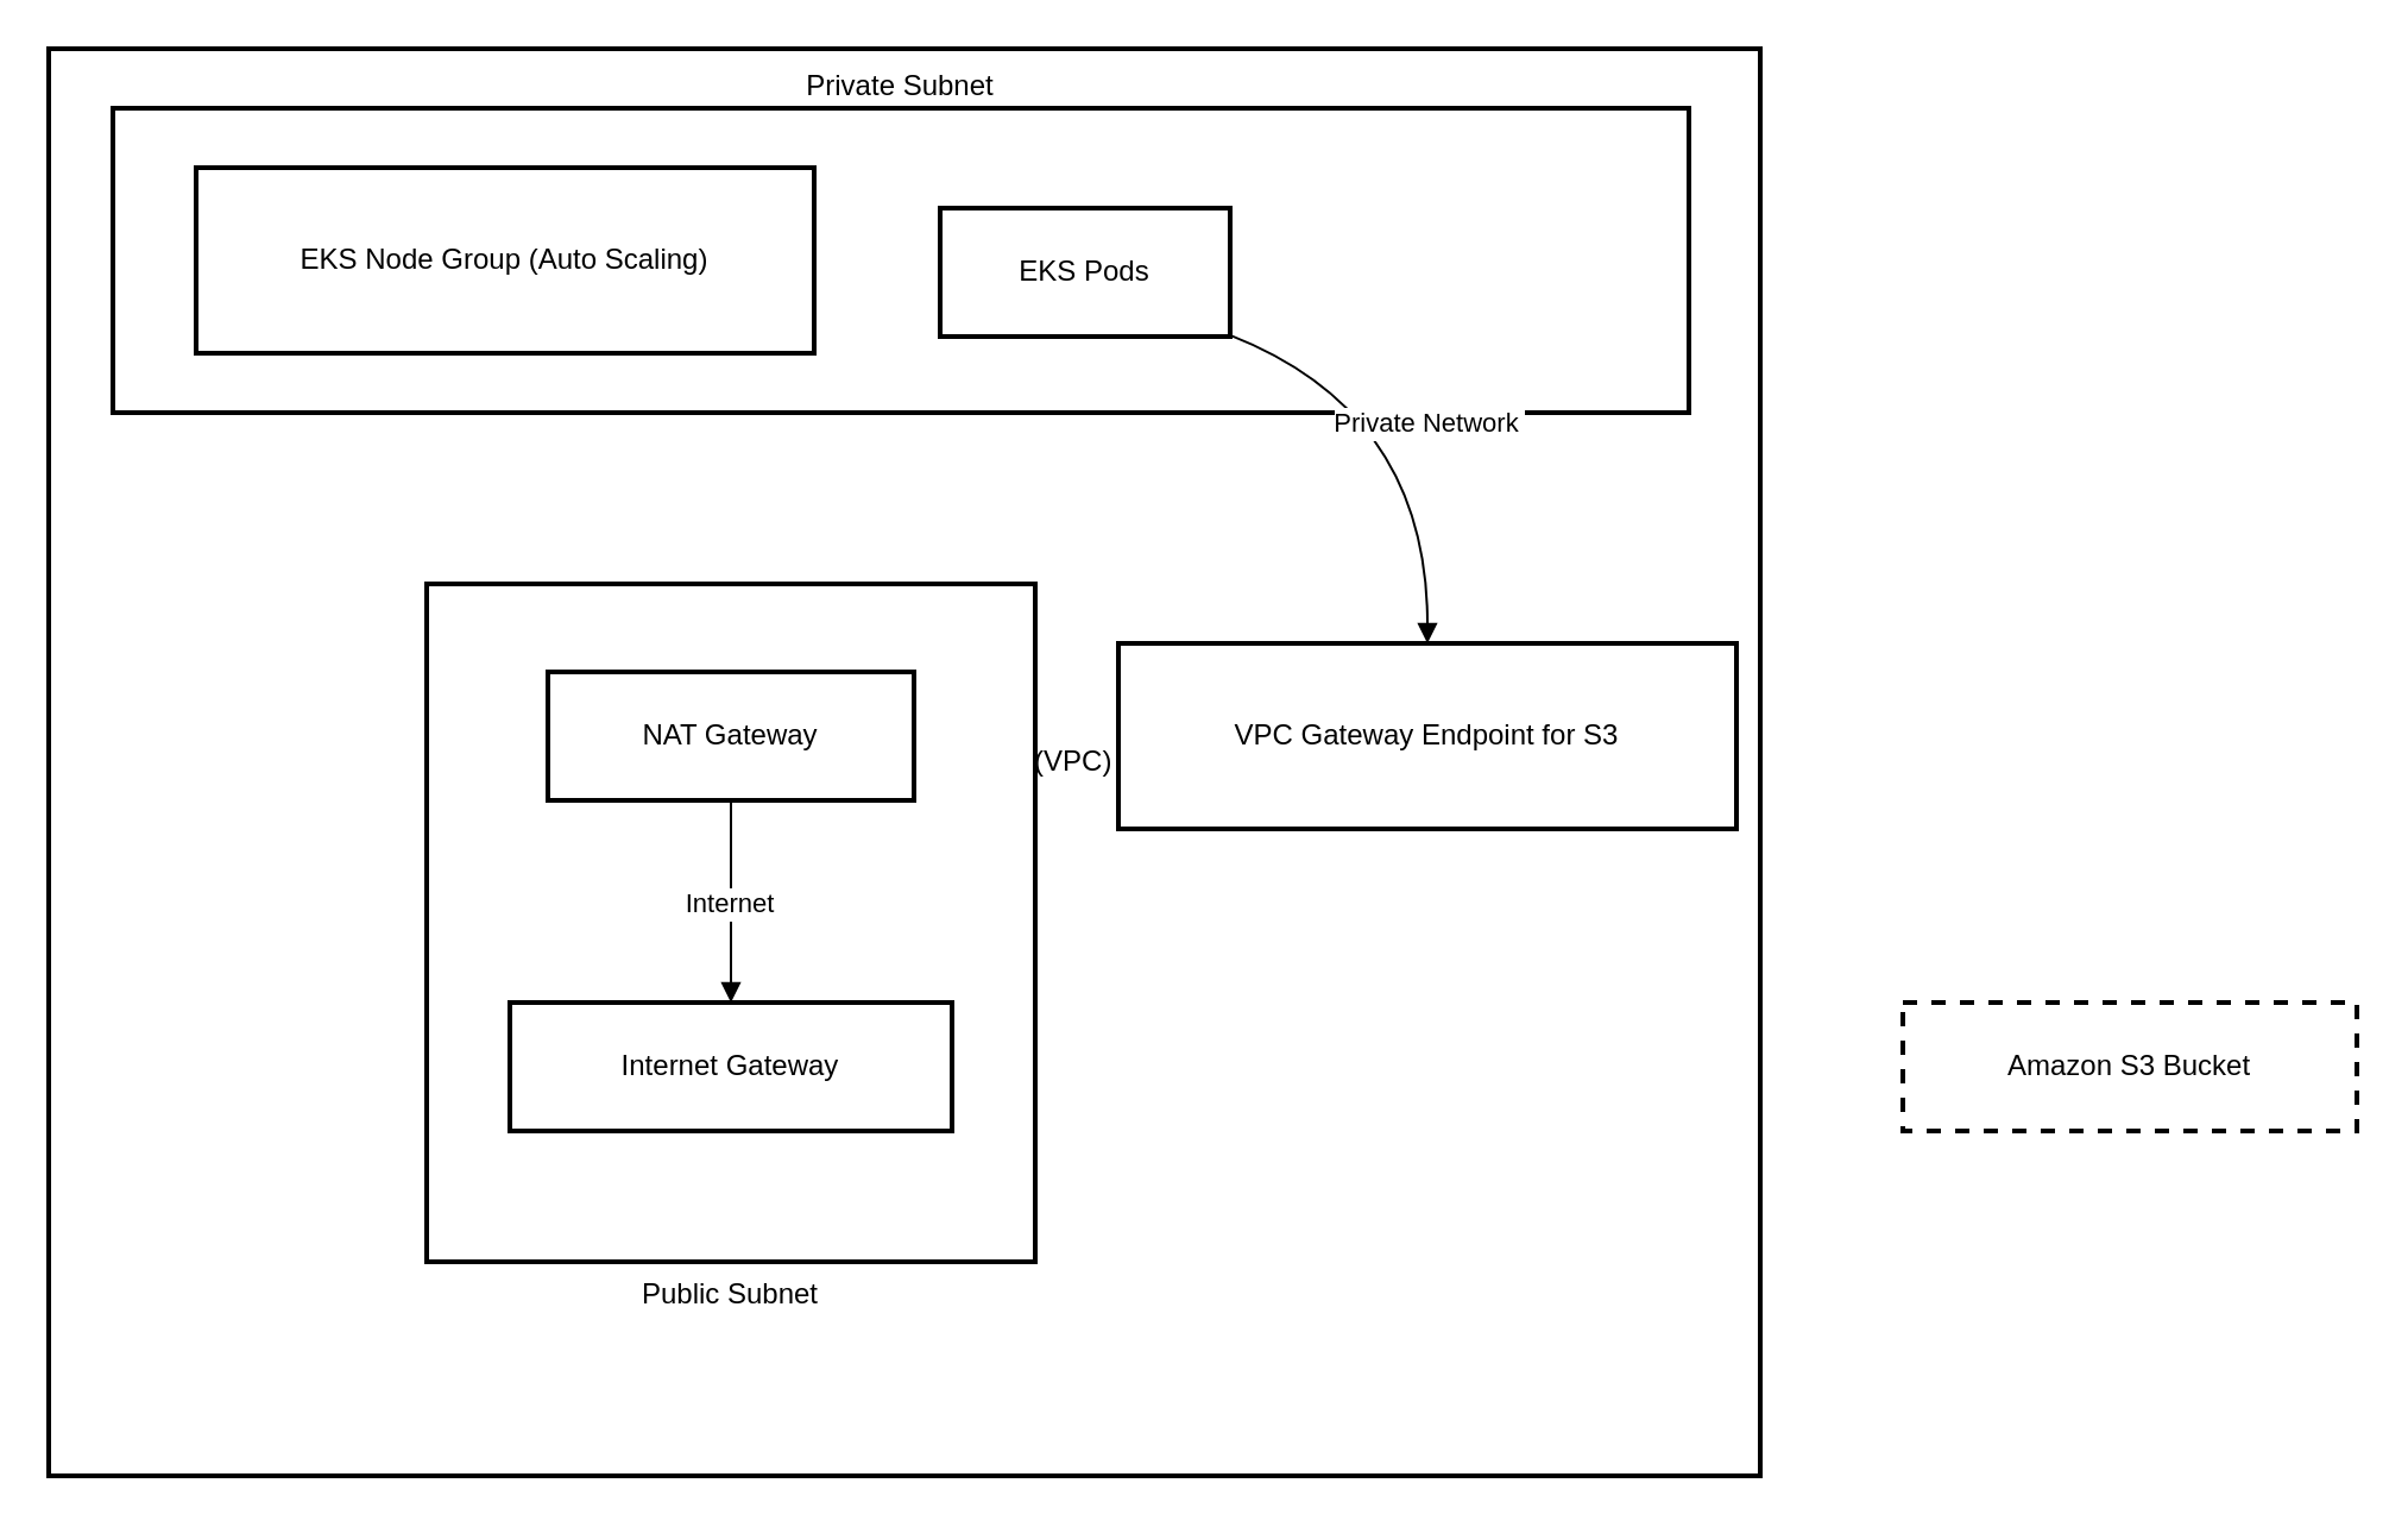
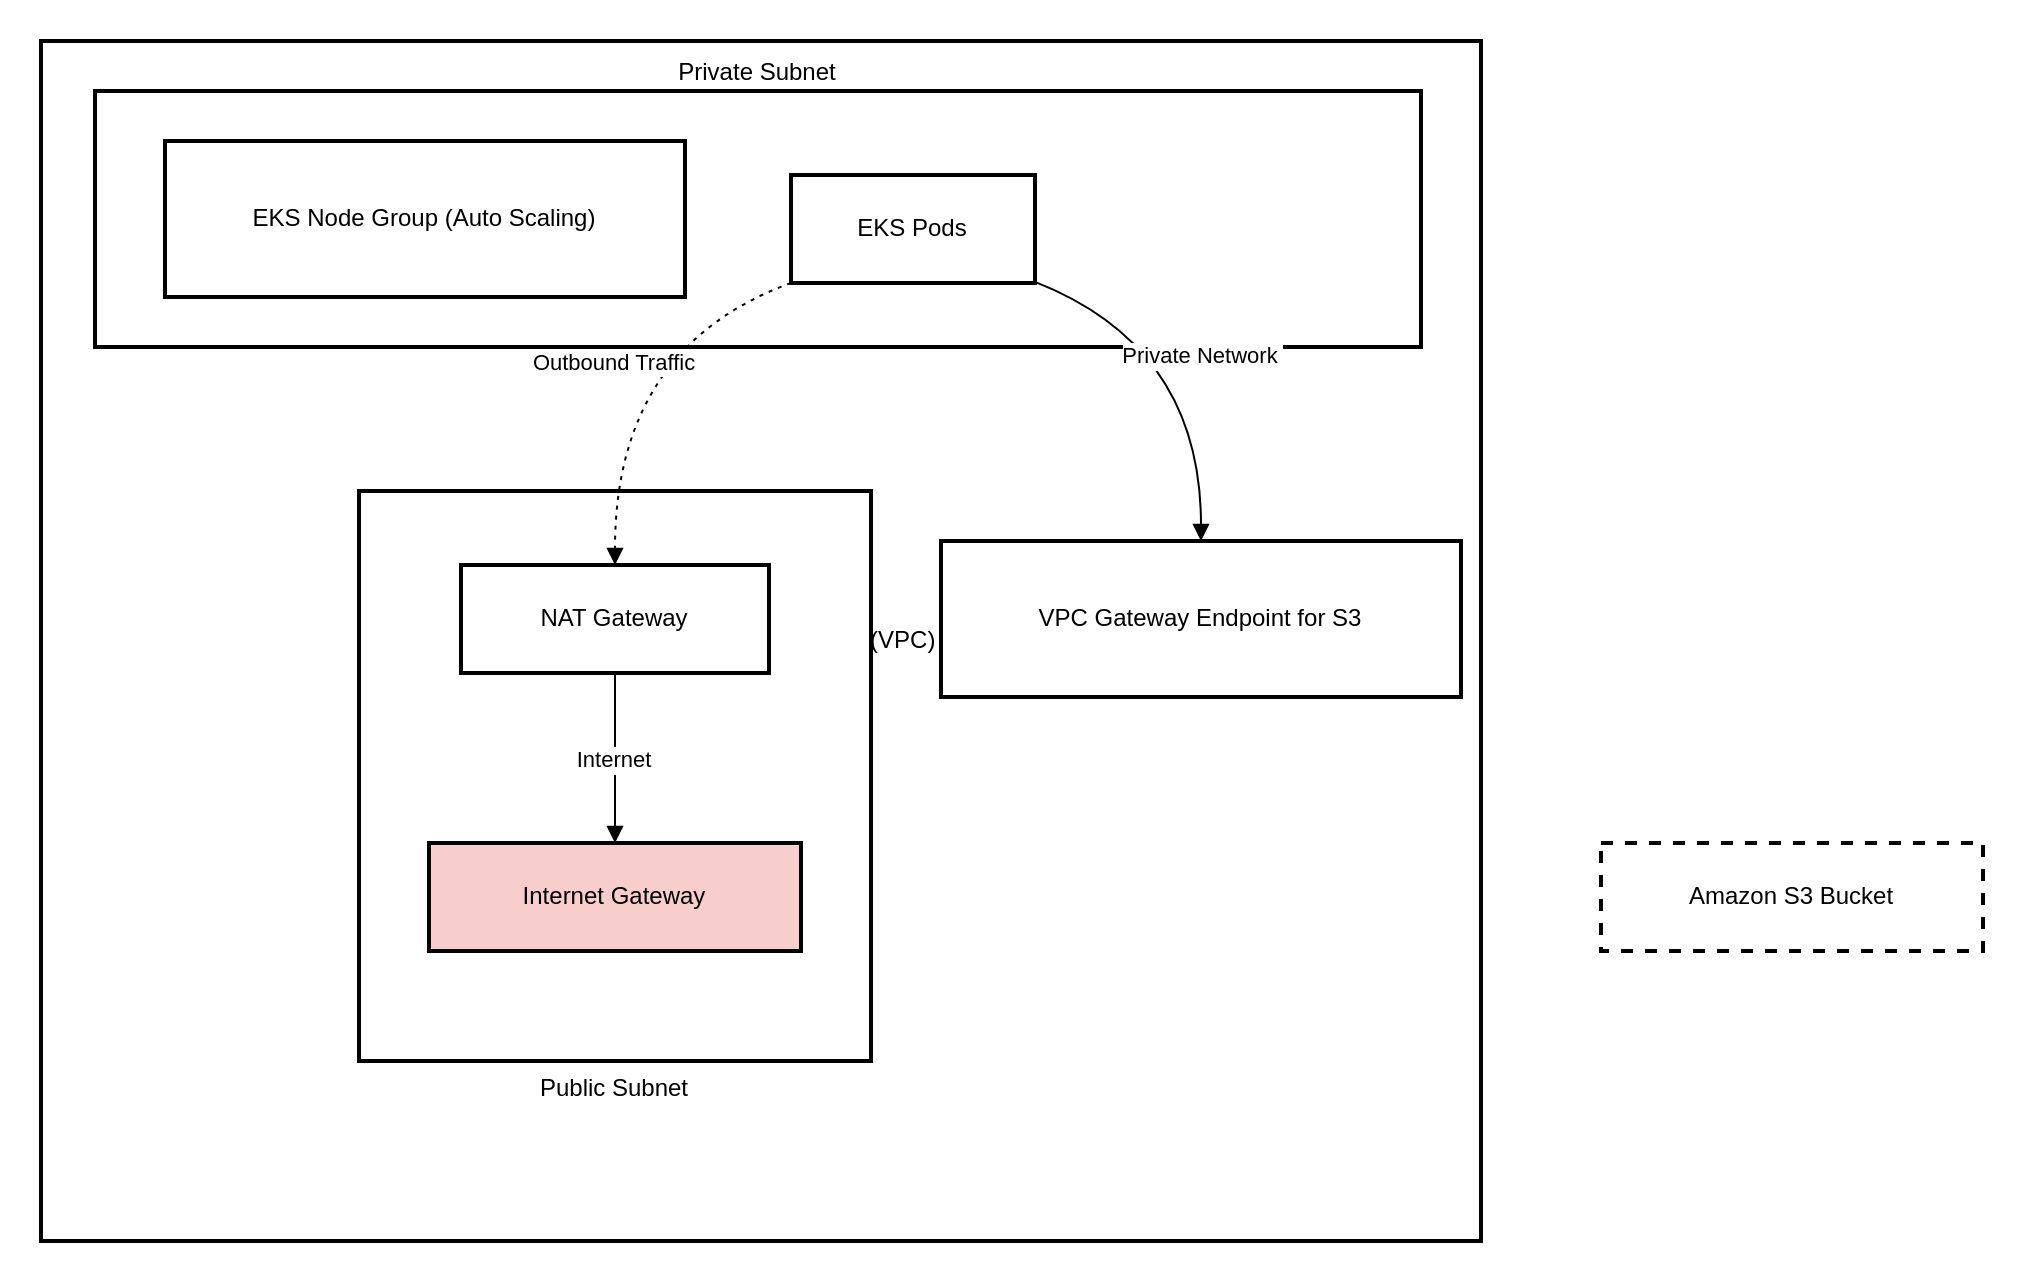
+ <mxCell id="12" value="Outbound Traffic" style="curved=1;dashed=1;dashPattern=2 3;startArrow=none;endArrow=block;exitX=0;exitY=1;entryX=0.5;entryY=0.01;rounded=0;" edge="1" parent="1" source="8" target="6"><mxGeometry relative="1" as="geometry"><Array as="points"><mxPoint x="307" y="173" /></Array></mxGeometry></mxCell>
- <mxCell id="5" value="Internet Gateway" style="whiteSpace=wrap;strokeWidth=2;" vertex="1" parent="1"><mxGeometry x="214" y="421" width="186" height="54" as="geometry" /></mxCell>
+ <mxCell id="5" value="Internet Gateway" style="whiteSpace=wrap;strokeWidth=2;fillColor=#f8cecc;" vertex="1" parent="1"><mxGeometry x="214" y="421" width="186" height="54" as="geometry" /></mxCell>
